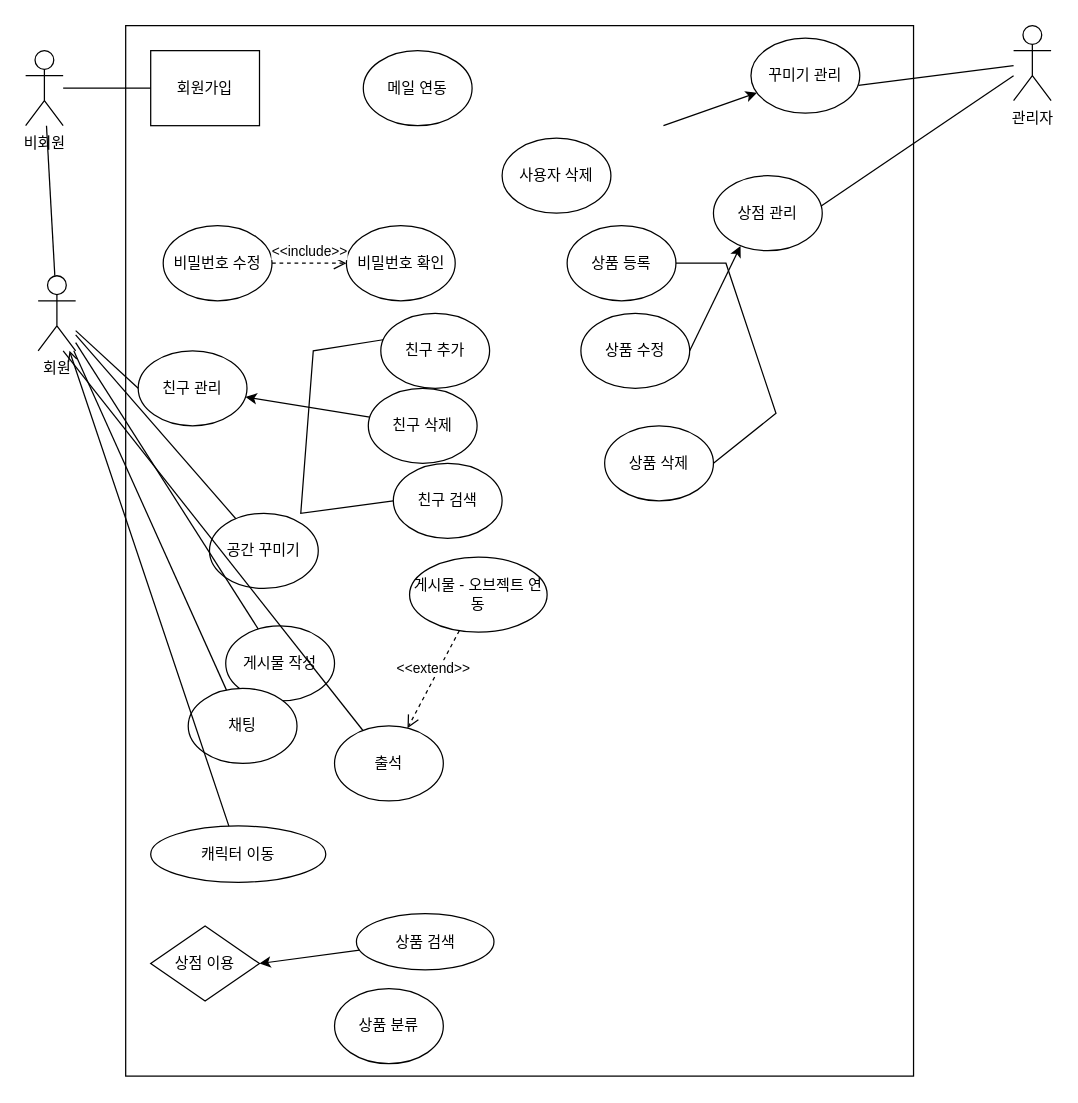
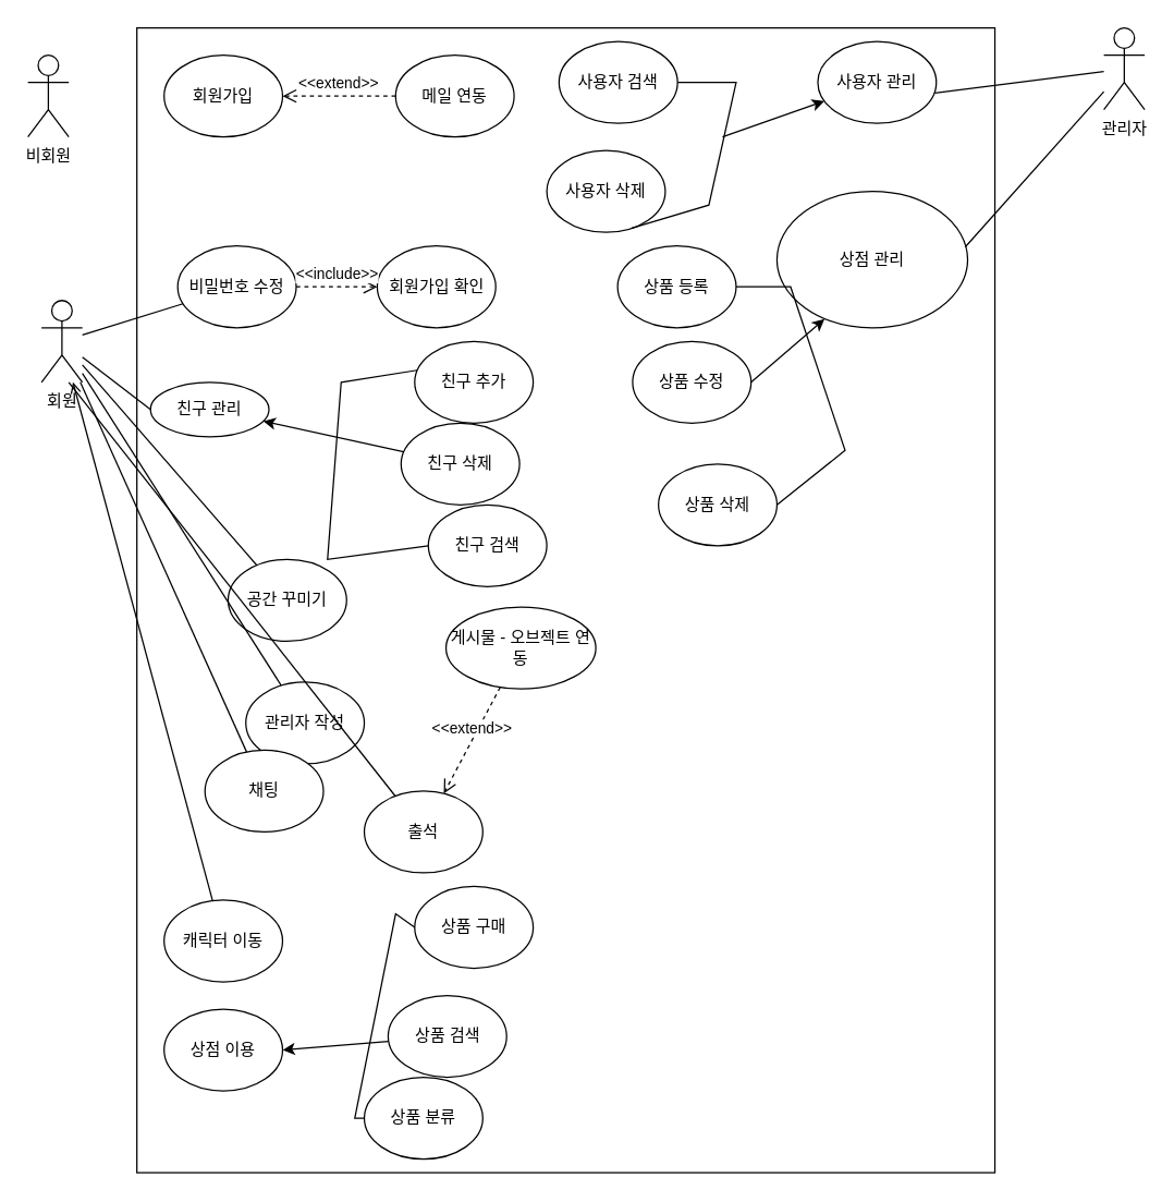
+ <mxCell id="31" value="사용자 검색" style="ellipse;whiteSpace=wrap;html=1;" vertex="1" parent="1"><mxGeometry x="410" y="30" width="87" height="60" as="geometry" /></mxCell>
- <mxCell id="29" value="꾸미기 관리" style="ellipse;whiteSpace=wrap;html=1;" vertex="1" parent="1"><mxGeometry x="600" y="30" width="87" height="60" as="geometry" /></mxCell>
+ <mxCell id="29" value="사용자 관리" style="ellipse;whiteSpace=wrap;html=1;" vertex="1" parent="1"><mxGeometry x="600" y="30" width="87" height="60" as="geometry" /></mxCell>
- <mxCell id="15" value="" style="endArrow=none;html=1;rounded=0;entryX=0;entryY=0.5;entryDx=0;entryDy=0;" edge="1" parent="1" source="3" target="6"><mxGeometry width="50" height="50" relative="1" as="geometry"><mxPoint x="60" y="110" as="sourcePoint" /><mxPoint x="110" y="60" as="targetPoint" /></mxGeometry></mxCell>
- <mxCell id="6" value="회원가입" style="whiteSpace=wrap;html=1;rounded=0;" vertex="1" parent="1"><mxGeometry x="120" y="40" width="87" height="60" as="geometry" /></mxCell>
+ <mxCell id="6" value="회원가입" style="ellipse;whiteSpace=wrap;html=1;" vertex="1" parent="1"><mxGeometry x="120" y="40" width="87" height="60" as="geometry" /></mxCell>
+ <mxCell id="16" value="&amp;lt;&amp;lt;extend&amp;gt;&amp;gt;" style="html=1;verticalAlign=bottom;endArrow=open;dashed=1;endSize=8;rounded=0;entryX=1;entryY=0.5;entryDx=0;entryDy=0;" edge="1" parent="1" source="7" target="6"><mxGeometry relative="1" as="geometry"><mxPoint x="290" y="140" as="sourcePoint" /><mxPoint x="210" y="140" as="targetPoint" /></mxGeometry></mxCell>
+ <mxCell id="50" value="" style="endArrow=none;html=1;rounded=0;exitX=0.716;exitY=0.95;exitDx=0;exitDy=0;exitPerimeter=0;" edge="1" parent="1" source="30" target="31"><mxGeometry width="50" height="50" relative="1" as="geometry"><mxPoint x="563.5" y="189.41" as="sourcePoint" /><mxPoint x="555.327" y="60.59" as="targetPoint" /><Array as="points"><mxPoint x="520" y="150" /><mxPoint x="540" y="60" /></Array></mxGeometry></mxCell>
- <mxCell id="17" value="" style="endArrow=none;html=1;rounded=0;" edge="1" parent="1" source="4" target="3"><mxGeometry width="50" height="50" relative="1" as="geometry"><mxPoint x="100" y="260" as="sourcePoint" /><mxPoint x="150" y="210" as="targetPoint" /></mxGeometry></mxCell>
+ <mxCell id="17" value="" style="endArrow=none;html=1;rounded=0;" edge="1" parent="1" source="4" target="8"><mxGeometry width="50" height="50" relative="1" as="geometry"><mxPoint x="100" y="260" as="sourcePoint" /><mxPoint x="150" y="210" as="targetPoint" /></mxGeometry></mxCell>
- <mxCell id="32" value="상점 관리" style="ellipse;whiteSpace=wrap;html=1;" vertex="1" parent="1"><mxGeometry x="570" y="140" width="87" height="60" as="geometry" /></mxCell>
+ <mxCell id="32" value="상점 관리" style="ellipse;whiteSpace=wrap;html=1;" vertex="1" parent="1"><mxGeometry x="570" y="140" width="140" height="100" as="geometry" /></mxCell>
- <mxCell id="9" value="비밀번호 확인" style="ellipse;whiteSpace=wrap;html=1;" vertex="1" parent="1"><mxGeometry x="276.5" y="180" width="87" height="60" as="geometry" /></mxCell>
+ <mxCell id="9" value="회원가입 확인" style="ellipse;whiteSpace=wrap;html=1;" vertex="1" parent="1"><mxGeometry x="276.5" y="180" width="87" height="60" as="geometry" /></mxCell>
- <mxCell id="10" value="친구 관리" style="ellipse;whiteSpace=wrap;html=1;" vertex="1" parent="1"><mxGeometry x="110" y="280" width="87" height="60" as="geometry" /></mxCell>
+ <mxCell id="10" value="친구 관리" style="ellipse;whiteSpace=wrap;html=1;" vertex="1" parent="1"><mxGeometry x="110" y="280" width="87" height="40" as="geometry" /></mxCell>
- <mxCell id="24" value="게시물 작성" style="ellipse;whiteSpace=wrap;html=1;" vertex="1" parent="1"><mxGeometry x="180" y="500" width="87" height="60" as="geometry" /></mxCell>
+ <mxCell id="24" value="관리자 작성" style="ellipse;whiteSpace=wrap;html=1;" vertex="1" parent="1"><mxGeometry x="180" y="500" width="87" height="60" as="geometry" /></mxCell>
+ <mxCell id="39" value="상품 구매" style="ellipse;whiteSpace=wrap;html=1;" vertex="1" parent="1"><mxGeometry x="304" y="650" width="87" height="60" as="geometry" /></mxCell>
- <mxCell id="25" value="캐릭터 이동" style="ellipse;whiteSpace=wrap;html=1;" vertex="1" parent="1"><mxGeometry x="120" y="660" width="140" height="45" as="geometry" /></mxCell>
+ <mxCell id="25" value="캐릭터 이동" style="ellipse;whiteSpace=wrap;html=1;" vertex="1" parent="1"><mxGeometry x="120" y="660" width="87" height="60" as="geometry" /></mxCell>
+ <mxCell id="44" value="" style="endArrow=none;html=1;rounded=0;entryX=0;entryY=0.5;entryDx=0;entryDy=0;" edge="1" parent="1" source="40" target="39"><mxGeometry width="50" height="50" relative="1" as="geometry"><mxPoint x="260.5" y="768.82" as="sourcePoint" /><mxPoint x="252.327" y="640" as="targetPoint" /><Array as="points"><mxPoint x="260" y="820" /><mxPoint x="290" y="670" /></Array></mxGeometry></mxCell>
- <mxCell id="41" value="상품 검색" style="ellipse;whiteSpace=wrap;html=1;" vertex="1" parent="1"><mxGeometry x="284.5" y="730" width="110" height="45" as="geometry" /></mxCell>
+ <mxCell id="41" value="상품 검색" style="ellipse;whiteSpace=wrap;html=1;" vertex="1" parent="1"><mxGeometry x="284.5" y="730" width="87" height="60" as="geometry" /></mxCell>
- <mxCell id="27" value="상점 이용" style="rhombus;whiteSpace=wrap;html=1;" vertex="1" parent="1"><mxGeometry x="120" y="740" width="87" height="60" as="geometry" /></mxCell>
+ <mxCell id="27" value="상점 이용" style="ellipse;whiteSpace=wrap;html=1;" vertex="1" parent="1"><mxGeometry x="120" y="740" width="87" height="60" as="geometry" /></mxCell>
